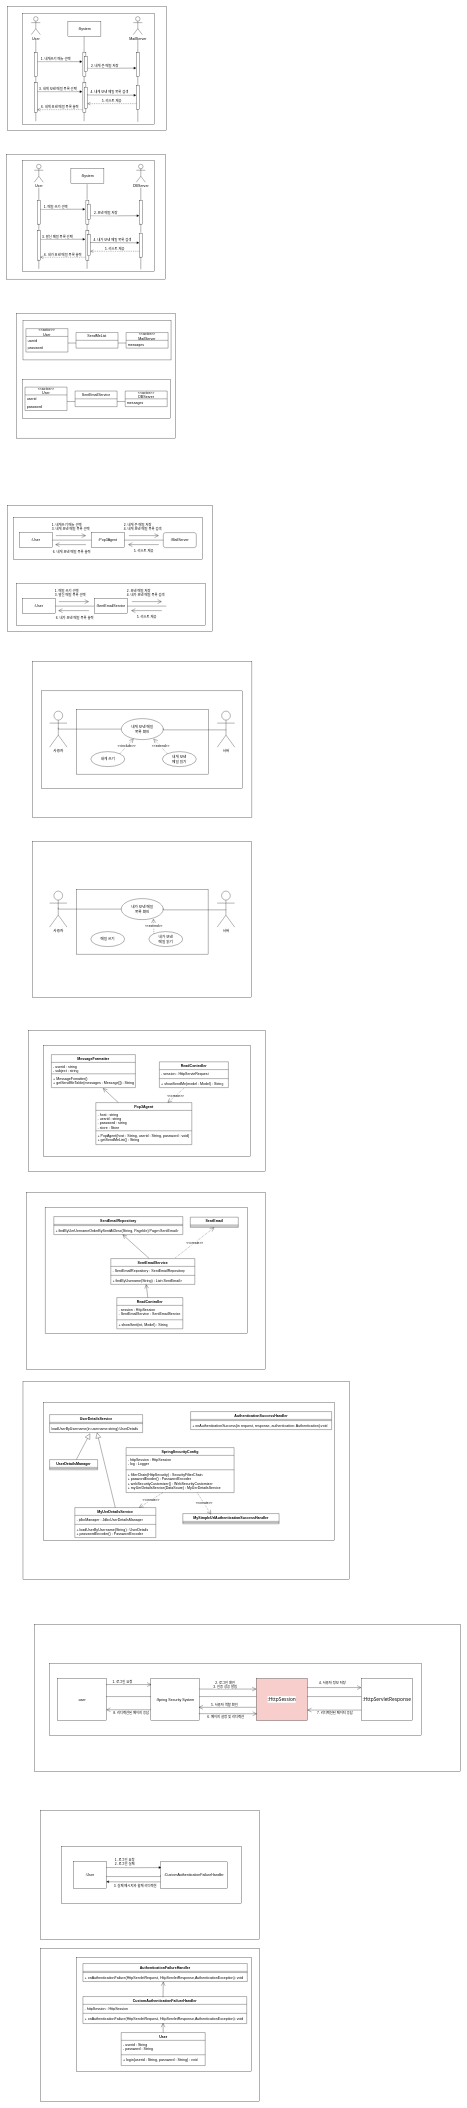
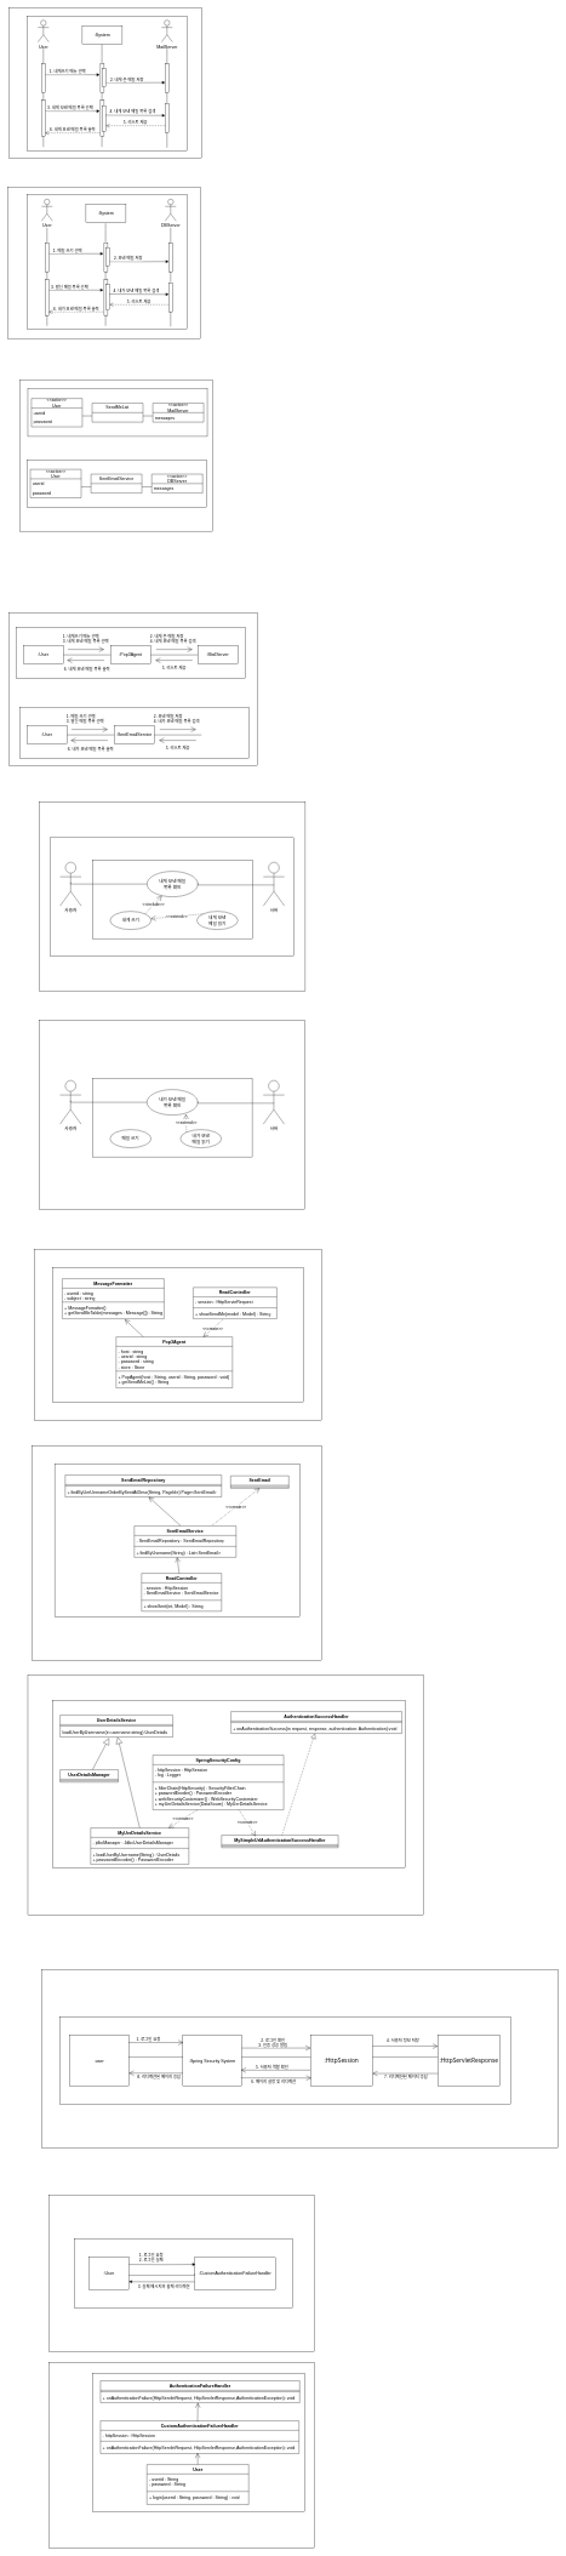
- <mxCell id="112" value=":MailServer" style="html=1;whiteSpace=wrap;rounded=1;" parent="1" vertex="1"><mxGeometry x="543" y="1775" width="110" height="50" as="geometry" /></mxCell>
+ <mxCell id="112" value=":MailServer" style="html=1;whiteSpace=wrap;" parent="1" vertex="1"><mxGeometry x="543" y="1775" width="110" height="50" as="geometry" /></mxCell>
- <mxCell id="142" value="&amp;lt;&amp;lt;extend&amp;gt;&amp;gt;" style="endArrow=open;endSize=12;dashed=1;html=1;rounded=0;exitX=0;exitY=0;exitDx=0;exitDy=0;entryX=0.767;entryY=0.959;entryDx=0;entryDy=0;entryPerimeter=0;" parent="1" source="140" target="138" edge="1"><mxGeometry width="160" relative="1" as="geometry"><mxPoint x="408" y="2522" as="sourcePoint" /><mxPoint x="453" y="2478" as="targetPoint" /></mxGeometry></mxCell>
+ <mxCell id="142" value="&amp;lt;&amp;lt;extend&amp;gt;&amp;gt;" style="endArrow=open;endSize=12;dashed=1;html=1;rounded=0;exitX=0;exitY=0;exitDx=0;exitDy=0;" parent="1" source="140" target="139" edge="1"><mxGeometry width="160" relative="1" as="geometry"><mxPoint x="408" y="2522" as="sourcePoint" /><mxPoint x="453" y="2478" as="targetPoint" /></mxGeometry></mxCell>
+ <mxCell id="260" value="" style="endArrow=block;dashed=1;endFill=0;endSize=12;html=1;rounded=0;" parent="1" source="247" target="251" edge="1"><mxGeometry width="160" relative="1" as="geometry"><mxPoint x="833" y="4945" as="sourcePoint" /><mxPoint x="993" y="4945" as="targetPoint" /></mxGeometry></mxCell>
- <mxCell id="192" value="&lt;span style=&quot;color: rgb(13, 13, 13); font-family: Söhne, ui-sans-serif, system-ui, -apple-system, &amp;quot;Segoe UI&amp;quot;, Roboto, Ubuntu, Cantarell, &amp;quot;Noto Sans&amp;quot;, sans-serif, &amp;quot;Helvetica Neue&amp;quot;, Arial, &amp;quot;Apple Color Emoji&amp;quot;, &amp;quot;Segoe UI Emoji&amp;quot;, &amp;quot;Segoe UI Symbol&amp;quot;, &amp;quot;Noto Color Emoji&amp;quot;; font-size: 16px; text-align: left; white-space-collapse: preserve; background-color: rgb(255, 255, 255);&quot;&gt;:HttpSession&lt;/span&gt;" style="html=1;whiteSpace=wrap;fillColor=#f8cecc;" parent="1" vertex="1"><mxGeometry x="853" y="5595" width="170" height="140" as="geometry" /></mxCell>
+ <mxCell id="192" value="&lt;span style=&quot;color: rgb(13, 13, 13); font-family: Söhne, ui-sans-serif, system-ui, -apple-system, &amp;quot;Segoe UI&amp;quot;, Roboto, Ubuntu, Cantarell, &amp;quot;Noto Sans&amp;quot;, sans-serif, &amp;quot;Helvetica Neue&amp;quot;, Arial, &amp;quot;Apple Color Emoji&amp;quot;, &amp;quot;Segoe UI Emoji&amp;quot;, &amp;quot;Segoe UI Symbol&amp;quot;, &amp;quot;Noto Color Emoji&amp;quot;; font-size: 16px; text-align: left; white-space-collapse: preserve; background-color: rgb(255, 255, 255);&quot;&gt;:HttpSession&lt;/span&gt;" style="html=1;whiteSpace=wrap;" parent="1" vertex="1"><mxGeometry x="853" y="5595" width="170" height="140" as="geometry" /></mxCell>
